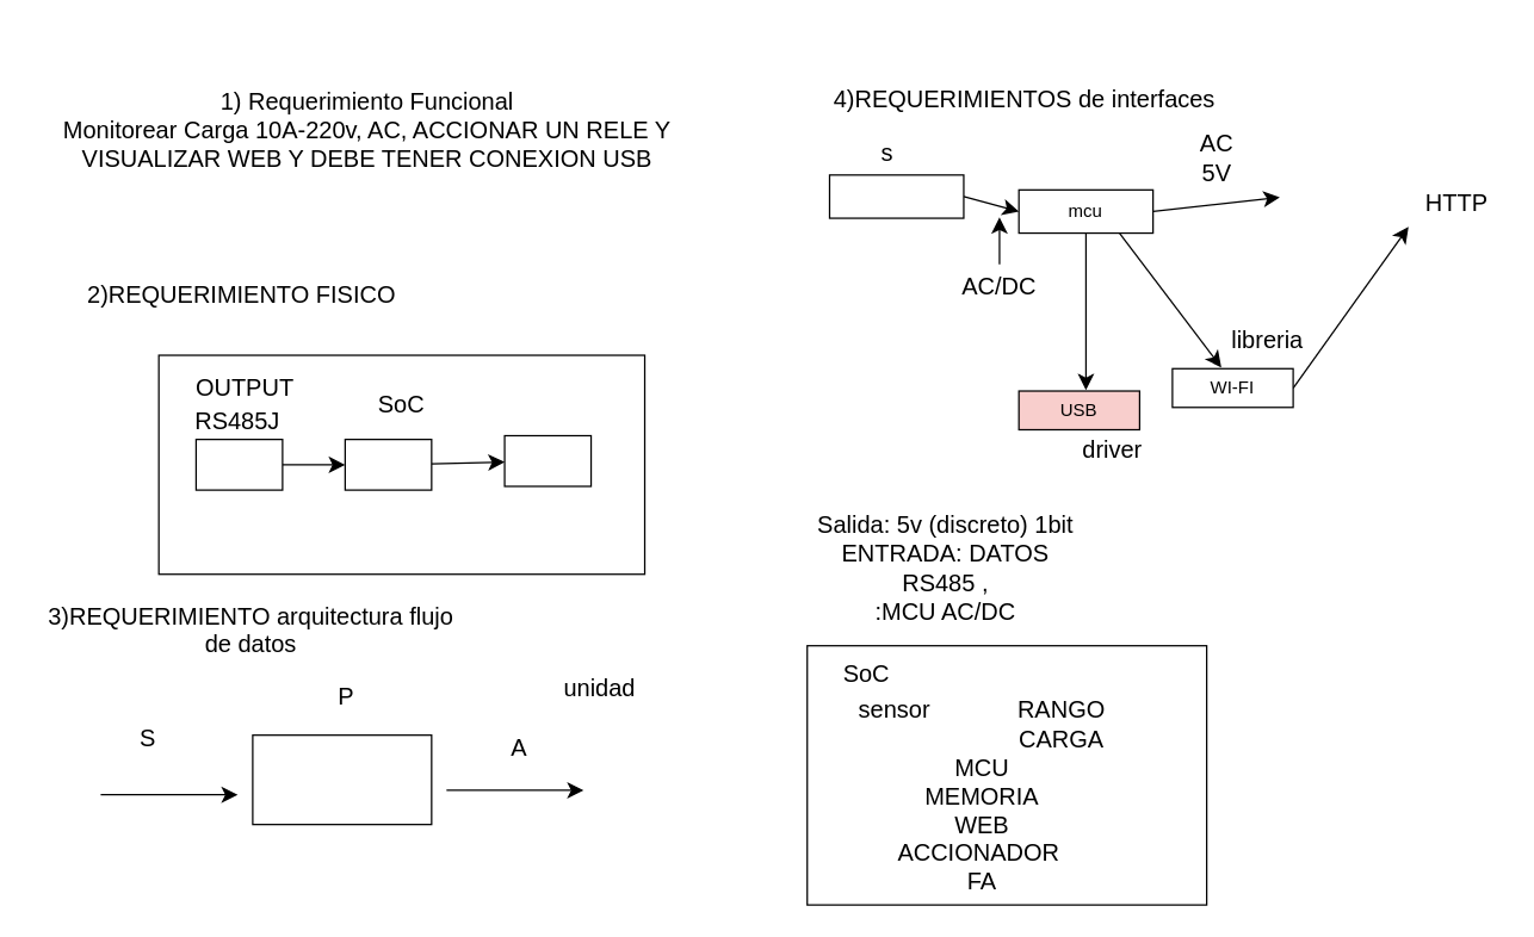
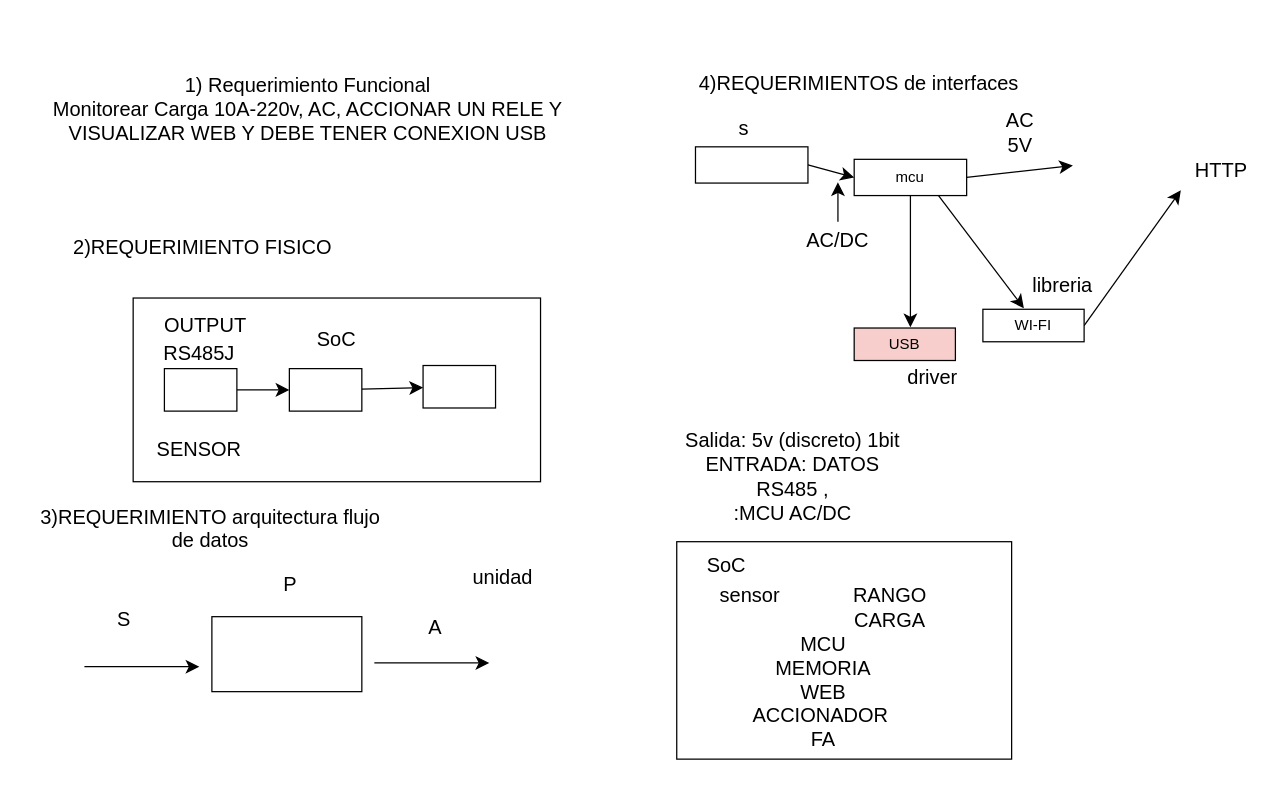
+ <mxCell id="12" value="SENSOR" style="text;html=1;align=center;verticalAlign=middle;whiteSpace=wrap;rounded=0;fontSize=16;" vertex="1" parent="1"><mxGeometry x="129" y="344" width="60" height="30" as="geometry" /></mxCell>
